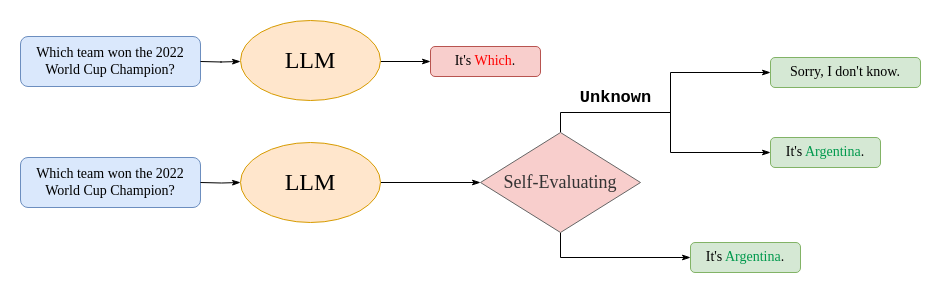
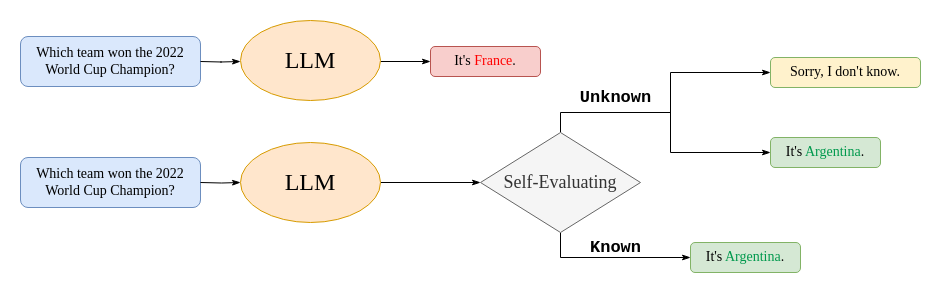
- <mxCell id="6" value="&lt;font style=&quot;font-size: 14px;&quot; face=&quot;Georgia&quot;&gt;It's &lt;font color=&quot;#ff0000&quot;&gt;Which&lt;/font&gt;.&lt;/font&gt;" style="rounded=1;whiteSpace=wrap;html=1;fillColor=#f8cecc;strokeColor=#b85450;" vertex="1" parent="1"><mxGeometry x="430" y="46" width="110" height="30" as="geometry" /></mxCell>
+ <mxCell id="6" value="&lt;font style=&quot;font-size: 14px;&quot; face=&quot;Georgia&quot;&gt;It's &lt;font color=&quot;#ff0000&quot;&gt;France&lt;/font&gt;.&lt;/font&gt;" style="rounded=1;whiteSpace=wrap;html=1;fillColor=#f8cecc;strokeColor=#b85450;" vertex="1" parent="1"><mxGeometry x="430" y="46" width="110" height="30" as="geometry" /></mxCell>
- <mxCell id="20" value="&lt;font face=&quot;Georgia&quot;&gt;&lt;span style=&quot;font-size: 14px;&quot;&gt;Sorry, I don't know.&lt;/span&gt;&lt;/font&gt;" style="rounded=1;whiteSpace=wrap;html=1;fillColor=#d5e8d4;strokeColor=#82b366;" vertex="1" parent="1"><mxGeometry x="770" y="57" width="150" height="30" as="geometry" /></mxCell>
+ <mxCell id="20" value="&lt;font face=&quot;Georgia&quot;&gt;&lt;span style=&quot;font-size: 14px;&quot;&gt;Sorry, I don't know.&lt;/span&gt;&lt;/font&gt;" style="rounded=1;whiteSpace=wrap;html=1;fillColor=#fff2cc;strokeColor=#82b366;" vertex="1" parent="1"><mxGeometry x="770" y="57" width="150" height="30" as="geometry" /></mxCell>
- <mxCell id="14" value="&lt;font face=&quot;Georgia&quot; style=&quot;font-size: 18px;&quot;&gt;Self-Evaluating&lt;/font&gt;" style="rhombus;whiteSpace=wrap;html=1;fillColor=#f8cecc;fontColor=#333333;strokeColor=#666666;" vertex="1" parent="1"><mxGeometry x="480" y="132" width="160" height="100" as="geometry" /></mxCell>
+ <mxCell id="14" value="&lt;font face=&quot;Georgia&quot; style=&quot;font-size: 18px;&quot;&gt;Self-Evaluating&lt;/font&gt;" style="rhombus;whiteSpace=wrap;html=1;fillColor=#f5f5f5;fontColor=#333333;strokeColor=#666666;" vertex="1" parent="1"><mxGeometry x="480" y="132" width="160" height="100" as="geometry" /></mxCell>
+ <mxCell id="17" value="&lt;font face=&quot;Courier New&quot; style=&quot;font-size: 17px;&quot;&gt;&lt;b style=&quot;font-size: 17px;&quot;&gt;Known&lt;/b&gt;&lt;/font&gt;" style="text;html=1;align=center;verticalAlign=middle;resizable=0;points=[];autosize=1;strokeColor=none;fillColor=none;fontColor=#000000;fontSize=17;" vertex="1" parent="1"><mxGeometry x="580" y="232" width="70" height="30" as="geometry" /></mxCell>
